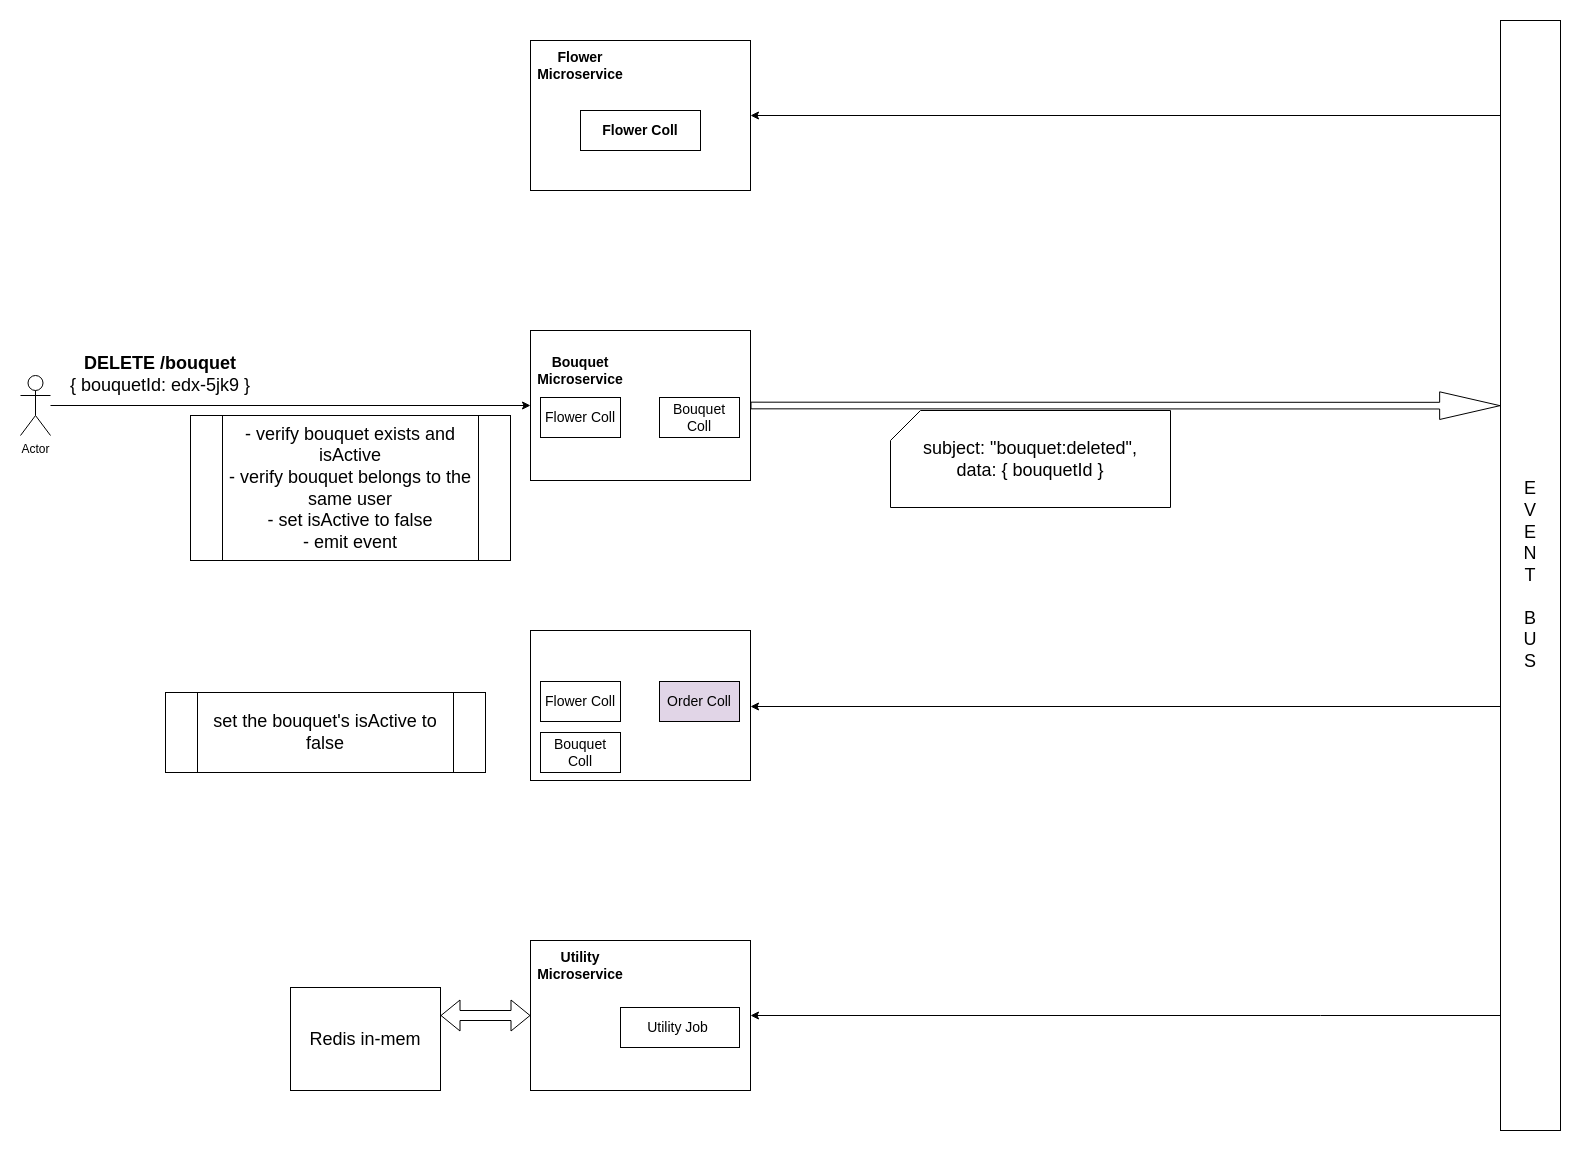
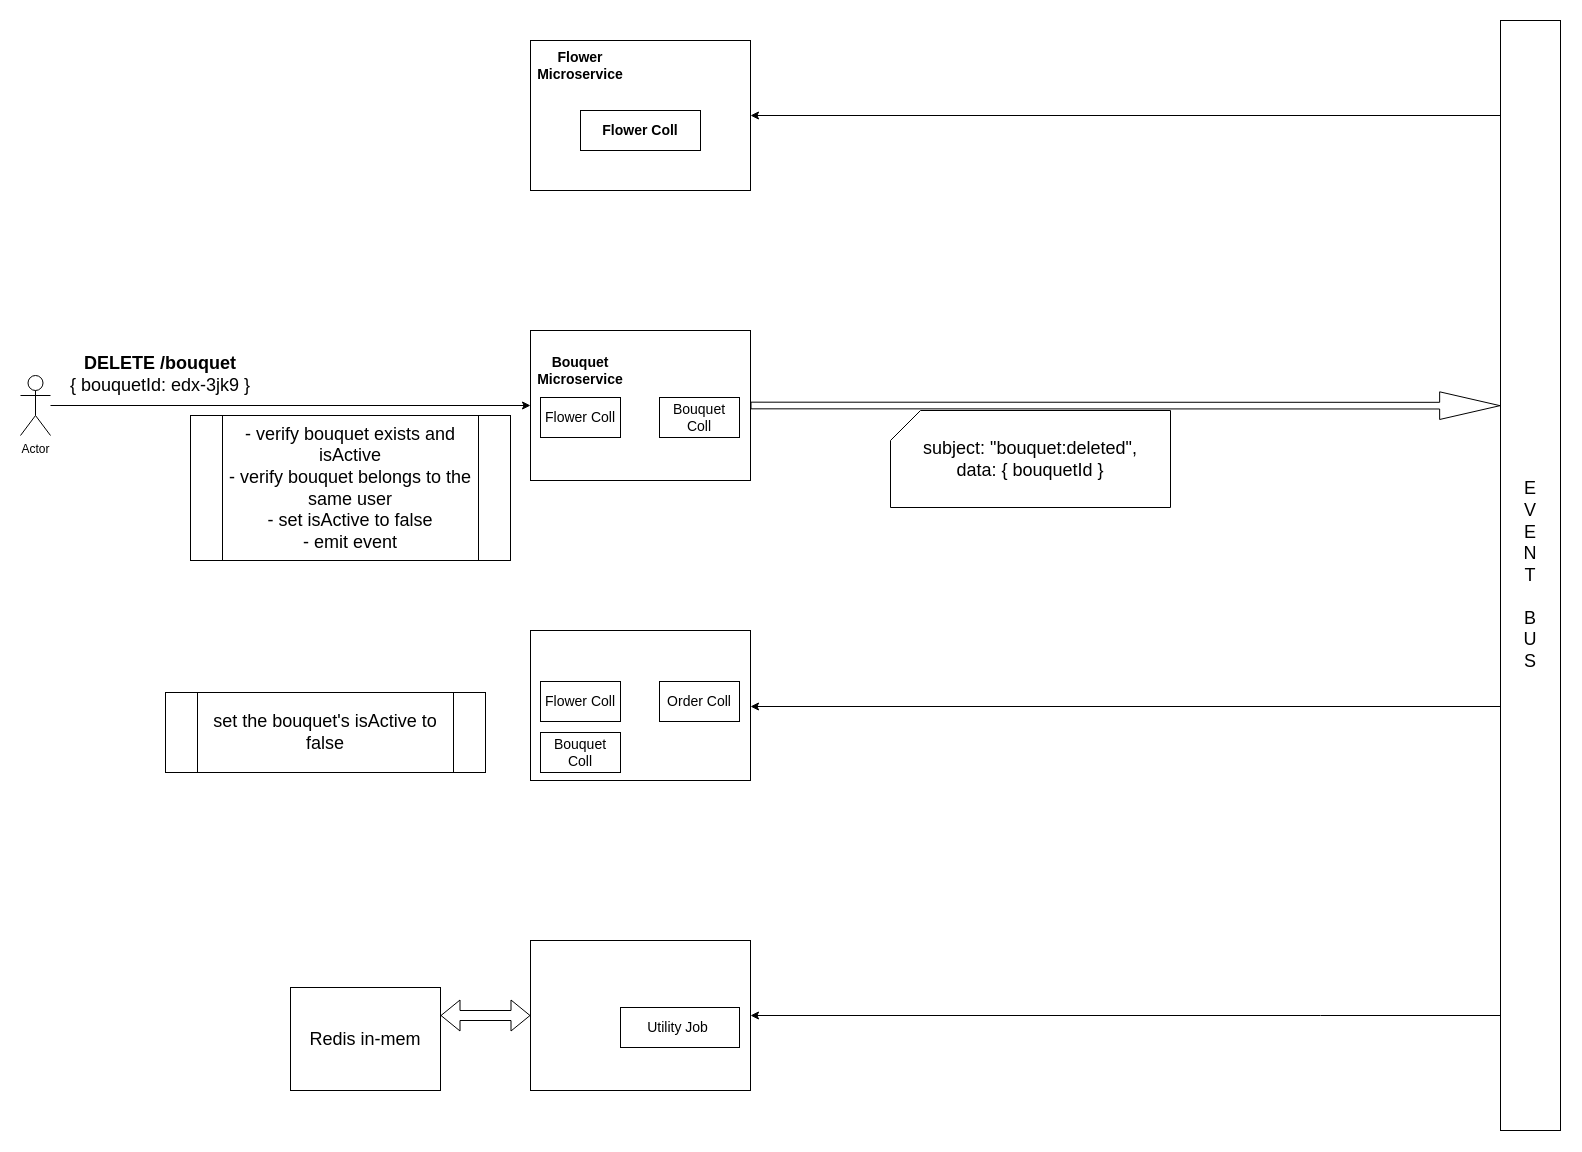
- <mxCell id="21" value="&lt;font style=&quot;&quot;&gt;&lt;font style=&quot;font-size: 18px;&quot;&gt;&lt;b&gt;DELETE /bouquet&lt;/b&gt;&lt;br&gt;{ bouquetId: edx-5jk9 }&lt;/font&gt;&lt;br&gt;&lt;/font&gt;" style="text;html=1;strokeColor=none;fillColor=none;align=center;verticalAlign=middle;whiteSpace=wrap;rounded=0;fontSize=12;" parent="1" vertex="1"><mxGeometry x="30" y="358.5" width="260" height="30" as="geometry" /></mxCell>
+ <mxCell id="21" value="&lt;font style=&quot;&quot;&gt;&lt;font style=&quot;font-size: 18px;&quot;&gt;&lt;b&gt;DELETE /bouquet&lt;/b&gt;&lt;br&gt;{ bouquetId: edx-3jk9 }&lt;/font&gt;&lt;br&gt;&lt;/font&gt;" style="text;html=1;strokeColor=none;fillColor=none;align=center;verticalAlign=middle;whiteSpace=wrap;rounded=0;fontSize=12;" parent="1" vertex="1"><mxGeometry x="30" y="358.5" width="260" height="30" as="geometry" /></mxCell>
- <mxCell id="13" value="&lt;font style=&quot;font-size: 14px;&quot;&gt;Order Coll&lt;/font&gt;" style="rounded=0;whiteSpace=wrap;html=1;fillColor=#e1d5e7;" parent="1" vertex="1"><mxGeometry x="659" y="681" width="80" height="40" as="geometry" /></mxCell>
+ <mxCell id="13" value="&lt;font style=&quot;font-size: 14px;&quot;&gt;Order Coll&lt;/font&gt;" style="rounded=0;whiteSpace=wrap;html=1;" parent="1" vertex="1"><mxGeometry x="659" y="681" width="80" height="40" as="geometry" /></mxCell>
- <mxCell id="15" value="&lt;b&gt;&lt;font style=&quot;font-size: 14px;&quot;&gt;Utility&lt;br&gt;Microservice&lt;/font&gt;&lt;/b&gt;" style="text;html=1;strokeColor=none;fillColor=none;align=center;verticalAlign=middle;whiteSpace=wrap;rounded=0;" parent="1" vertex="1"><mxGeometry x="550" y="950" width="60" height="30" as="geometry" /></mxCell>
